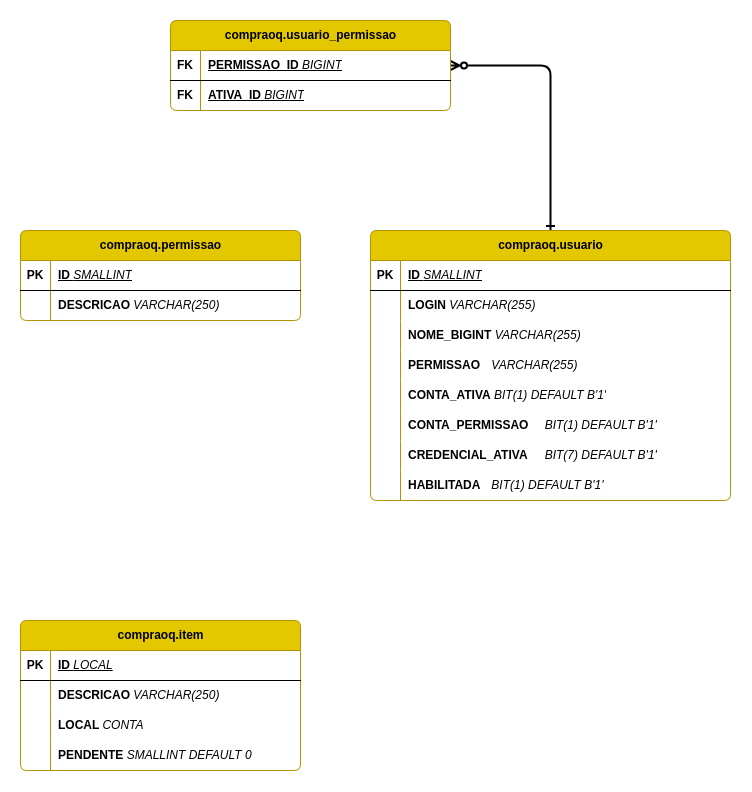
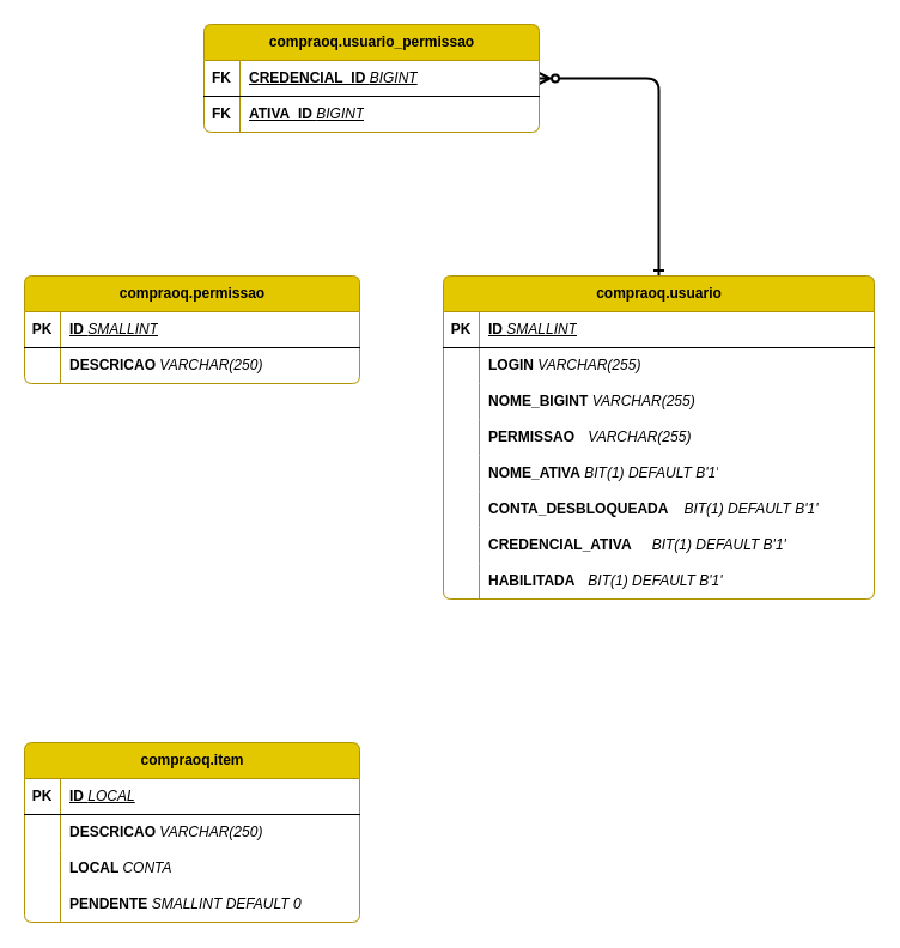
- <mxCell id="51" value="PERMISSAO_ID &lt;span style=&quot;font-weight: 400;&quot;&gt;&lt;i&gt;BIGINT&lt;/i&gt;&lt;/span&gt;" style="shape=partialRectangle;connectable=0;fillColor=none;top=0;left=0;bottom=0;right=0;align=left;spacingLeft=6;fontStyle=5;overflow=hidden;whiteSpace=wrap;html=1;" vertex="1" parent="49"><mxGeometry x="30" width="250" height="30" as="geometry"><mxRectangle width="250" height="30" as="alternateBounds" /></mxGeometry></mxCell>
+ <mxCell id="51" value="CREDENCIAL_ID &lt;span style=&quot;font-weight: 400;&quot;&gt;&lt;i&gt;BIGINT&lt;/i&gt;&lt;/span&gt;" style="shape=partialRectangle;connectable=0;fillColor=none;top=0;left=0;bottom=0;right=0;align=left;spacingLeft=6;fontStyle=5;overflow=hidden;whiteSpace=wrap;html=1;" vertex="1" parent="49"><mxGeometry x="30" width="250" height="30" as="geometry"><mxRectangle width="250" height="30" as="alternateBounds" /></mxGeometry></mxCell>
- <mxCell id="38" value="&lt;b&gt;CONTA_ATIVA&amp;nbsp;&lt;/b&gt;&lt;i&gt;BIT(1) DEFAULT B'1'&lt;/i&gt;" style="shape=partialRectangle;connectable=0;fillColor=none;top=0;left=0;bottom=0;right=0;align=left;spacingLeft=6;overflow=hidden;whiteSpace=wrap;html=1;" vertex="1" parent="36"><mxGeometry x="30" width="330" height="30" as="geometry"><mxRectangle width="330" height="30" as="alternateBounds" /></mxGeometry></mxCell>
+ <mxCell id="38" value="&lt;b&gt;NOME_ATIVA&amp;nbsp;&lt;/b&gt;&lt;i&gt;BIT(1) DEFAULT B'1'&lt;/i&gt;" style="shape=partialRectangle;connectable=0;fillColor=none;top=0;left=0;bottom=0;right=0;align=left;spacingLeft=6;overflow=hidden;whiteSpace=wrap;html=1;" vertex="1" parent="36"><mxGeometry x="30" width="330" height="30" as="geometry"><mxRectangle width="330" height="30" as="alternateBounds" /></mxGeometry></mxCell>
- <mxCell id="41" value="&lt;b&gt;CONTA_PERMISSAO&lt;span style=&quot;white-space: pre;&quot;&gt;&#09;&lt;/span&gt;&amp;nbsp;&lt;/b&gt;&lt;i&gt;BIT(1) DEFAULT B'1'&lt;/i&gt;" style="shape=partialRectangle;connectable=0;fillColor=none;top=0;left=0;bottom=0;right=0;align=left;spacingLeft=6;overflow=hidden;whiteSpace=wrap;html=1;" vertex="1" parent="39"><mxGeometry x="30" width="330" height="30" as="geometry"><mxRectangle width="330" height="30" as="alternateBounds" /></mxGeometry></mxCell>
+ <mxCell id="41" value="&lt;b&gt;CONTA_DESBLOQUEADA&lt;span style=&quot;white-space: pre;&quot;&gt;&#09;&lt;/span&gt;&amp;nbsp;&lt;/b&gt;&lt;i&gt;BIT(1) DEFAULT B'1'&lt;/i&gt;" style="shape=partialRectangle;connectable=0;fillColor=none;top=0;left=0;bottom=0;right=0;align=left;spacingLeft=6;overflow=hidden;whiteSpace=wrap;html=1;" vertex="1" parent="39"><mxGeometry x="30" width="330" height="30" as="geometry"><mxRectangle width="330" height="30" as="alternateBounds" /></mxGeometry></mxCell>
- <mxCell id="44" value="&lt;b&gt;CREDENCIAL_ATIVA&lt;span style=&quot;white-space: pre;&quot;&gt;&#09;&lt;/span&gt;&amp;nbsp;&lt;/b&gt;&lt;i&gt;BIT(7) DEFAULT B'1'&lt;/i&gt;" style="shape=partialRectangle;connectable=0;fillColor=none;top=0;left=0;bottom=0;right=0;align=left;spacingLeft=6;overflow=hidden;whiteSpace=wrap;html=1;" vertex="1" parent="42"><mxGeometry x="30" width="330" height="30" as="geometry"><mxRectangle width="330" height="30" as="alternateBounds" /></mxGeometry></mxCell>
+ <mxCell id="44" value="&lt;b&gt;CREDENCIAL_ATIVA&lt;span style=&quot;white-space: pre;&quot;&gt;&#09;&lt;/span&gt;&amp;nbsp;&lt;/b&gt;&lt;i&gt;BIT(1) DEFAULT B'1'&lt;/i&gt;" style="shape=partialRectangle;connectable=0;fillColor=none;top=0;left=0;bottom=0;right=0;align=left;spacingLeft=6;overflow=hidden;whiteSpace=wrap;html=1;" vertex="1" parent="42"><mxGeometry x="30" width="330" height="30" as="geometry"><mxRectangle width="330" height="30" as="alternateBounds" /></mxGeometry></mxCell>
